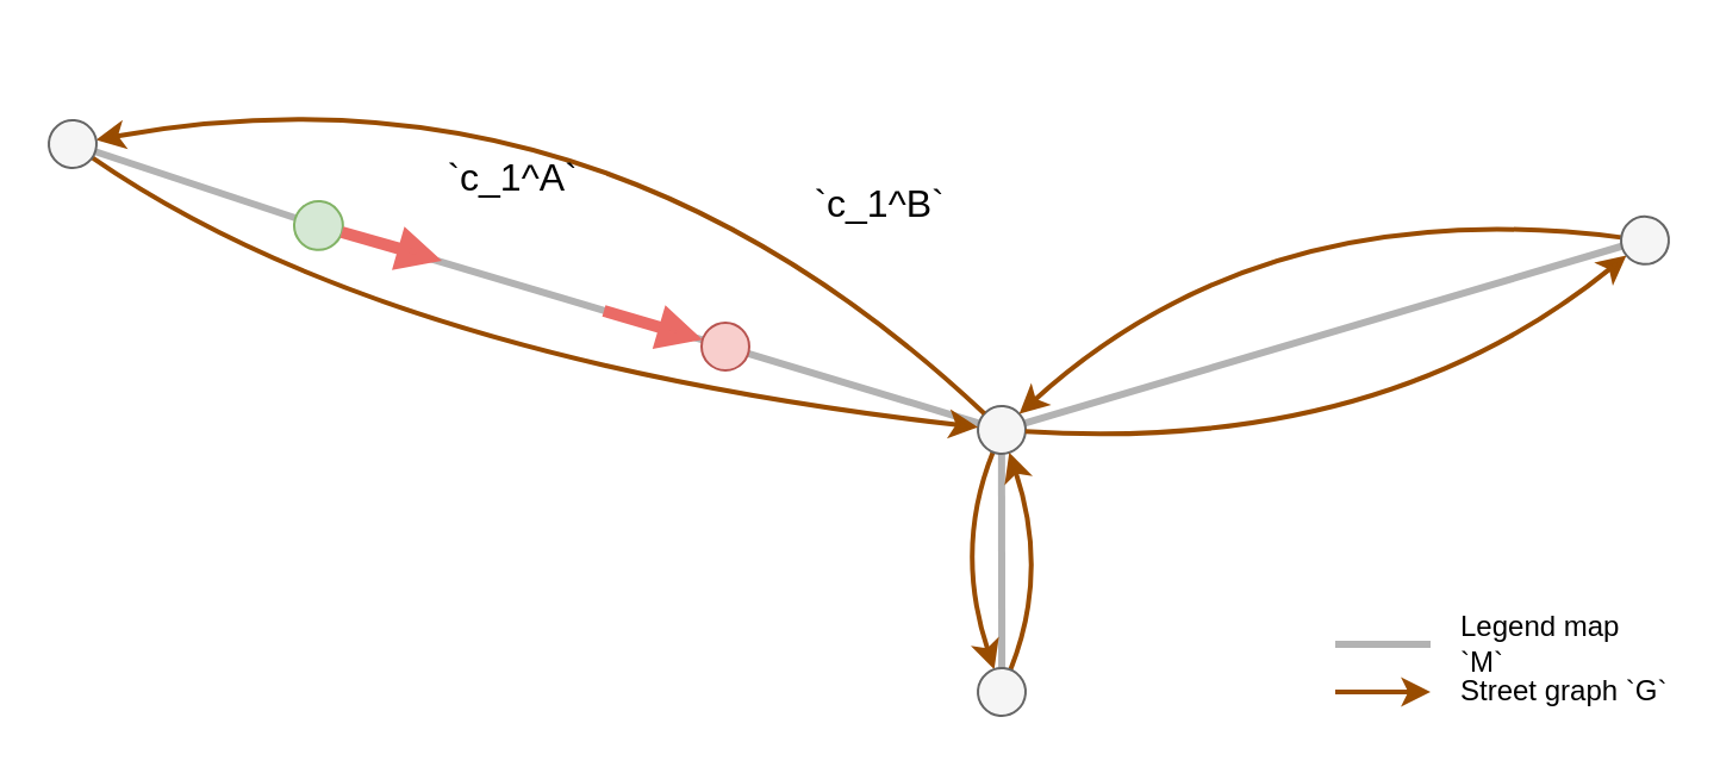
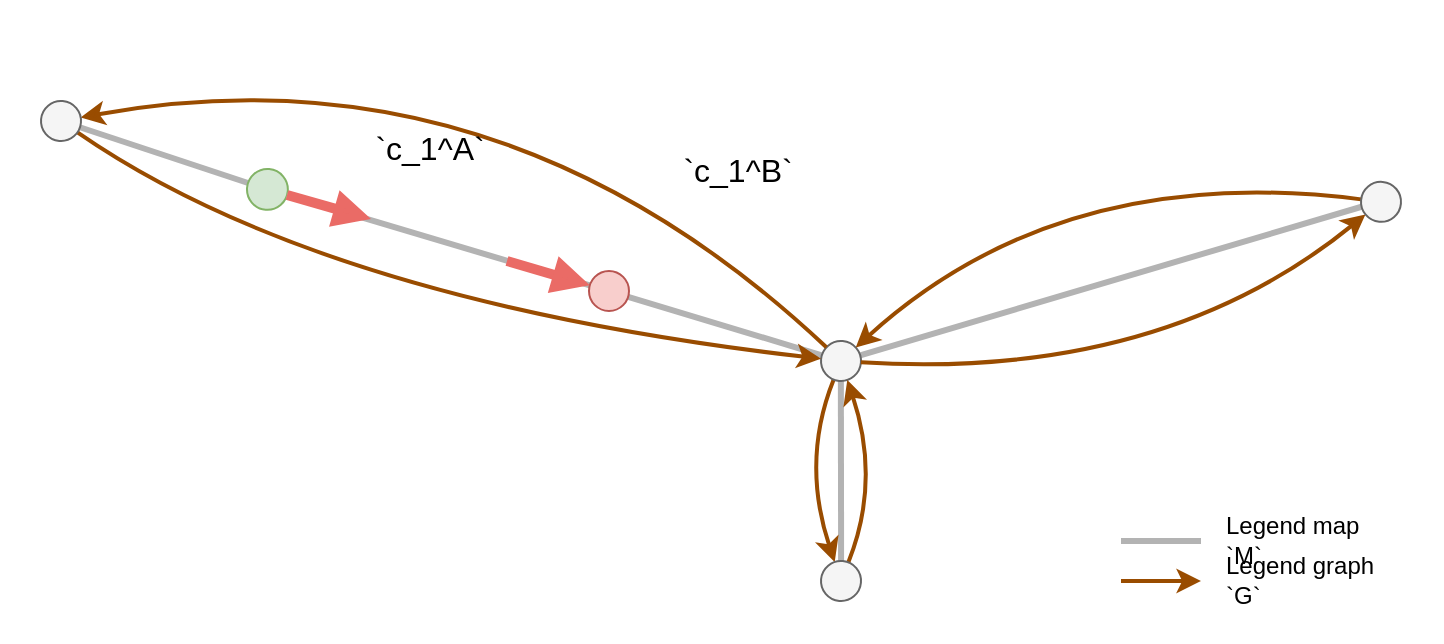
- <mxCell id="23" value="&lt;span style=&quot;text-align: right&quot;&gt;Street graph `G`&lt;/span&gt;" style="text;html=1;strokeColor=none;fillColor=none;align=left;verticalAlign=middle;whiteSpace=wrap;rounded=0;" parent="1" vertex="1"><mxGeometry x="610.63" y="280" width="89.37" height="20" as="geometry" /></mxCell>
+ <mxCell id="23" value="&lt;span style=&quot;text-align: right&quot;&gt;Legend graph `G`&lt;/span&gt;" style="text;html=1;strokeColor=none;fillColor=none;align=left;verticalAlign=middle;whiteSpace=wrap;rounded=0;" parent="1" vertex="1"><mxGeometry x="610.63" y="280" width="89.37" height="20" as="geometry" /></mxCell>
